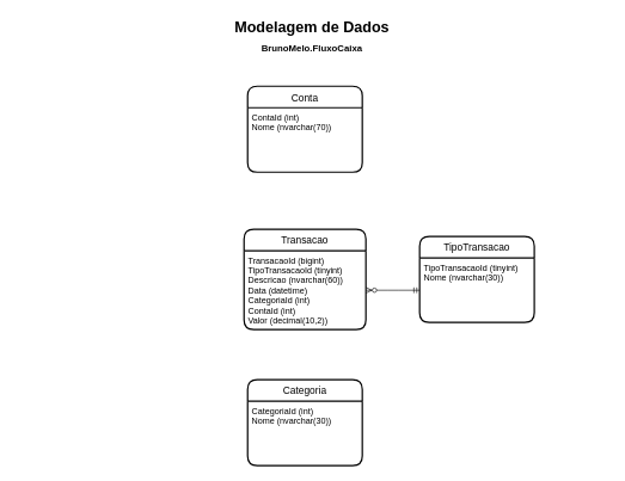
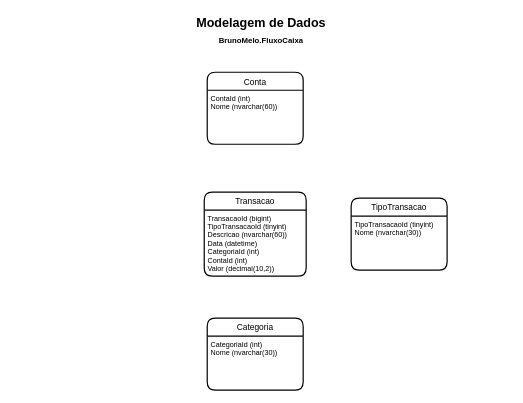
- <mxCell id="3" value="ContaId (int)&#10;Nome (nvarchar(70))" style="align=left;strokeColor=none;fillColor=none;spacingLeft=4;fontSize=12;verticalAlign=top;resizable=0;rotatable=0;part=1;" parent="2" vertex="1"><mxGeometry y="30" width="160" height="90" as="geometry" /></mxCell>
+ <mxCell id="3" value="ContaId (int)&#10;Nome (nvarchar(60))" style="align=left;strokeColor=none;fillColor=none;spacingLeft=4;fontSize=12;verticalAlign=top;resizable=0;rotatable=0;part=1;" parent="2" vertex="1"><mxGeometry y="30" width="160" height="90" as="geometry" /></mxCell>
- <mxCell id="11" value="" style="edgeStyle=entityRelationEdgeStyle;fontSize=12;html=1;endArrow=ERzeroToMany;startArrow=ERmandOne;rounded=0;exitX=0;exitY=0.5;exitDx=0;exitDy=0;" parent="1" source="5" target="7" edge="1"><mxGeometry width="100" height="100" relative="1" as="geometry"><mxPoint x="660" y="420" as="sourcePoint" /><mxPoint x="760" y="320" as="targetPoint" /></mxGeometry></mxCell>
